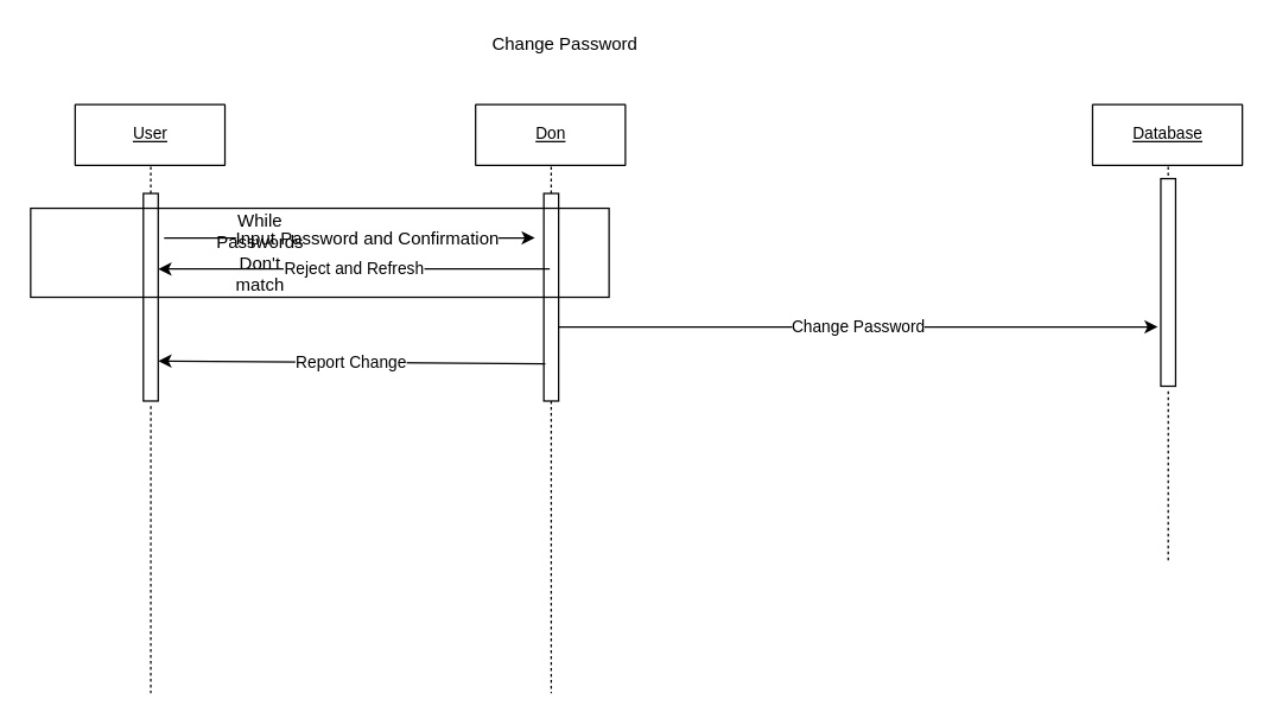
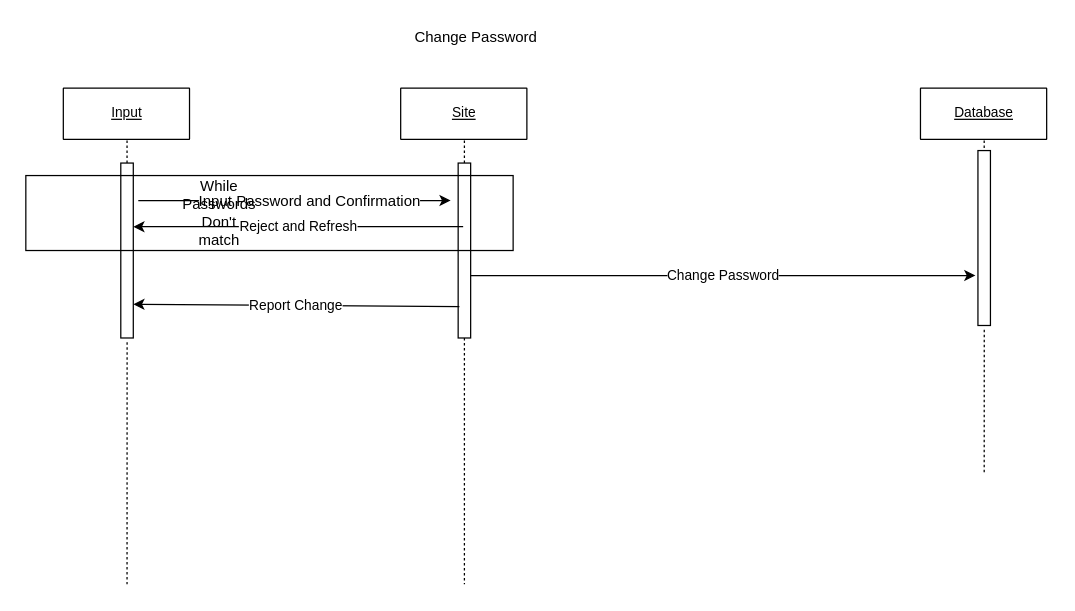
- <mxCell id="4" value="&lt;p style=&quot;align:center;margin-left:0;margin-right:0;margin-top:0px;margin-bottom:0px;text-indent:0;valign:middle;direction:ltr;&quot;&gt;&lt;font style=&quot;font-size:11px;font-family:Arial;color:#000000;direction:ltr;letter-spacing:0px;line-height:100%;opacity:1&quot;&gt;&lt;u&gt;User&lt;/u&gt;&lt;/font&gt;&lt;/p&gt;" style="text;vsdxID=3;fillColor=none;gradientColor=none;strokeColor=none;spacingTop=-3;spacingBottom=-3;spacingLeft=-3;spacingRight=-3;labelBackgroundColor=none;rounded=0;html=1;whiteSpace=wrap;verticalAlign=middle;align=center;;html=1;" parent="2" vertex="1"><mxGeometry y="-0.48" width="101.6" height="41.91" as="geometry" /></mxCell>
+ <mxCell id="4" value="&lt;p style=&quot;align:center;margin-left:0;margin-right:0;margin-top:0px;margin-bottom:0px;text-indent:0;valign:middle;direction:ltr;&quot;&gt;&lt;font style=&quot;font-size:11px;font-family:Arial;color:#000000;direction:ltr;letter-spacing:0px;line-height:100%;opacity:1&quot;&gt;&lt;u&gt;Input&lt;/u&gt;&lt;/font&gt;&lt;/p&gt;" style="text;vsdxID=3;fillColor=none;gradientColor=none;strokeColor=none;spacingTop=-3;spacingBottom=-3;spacingLeft=-3;spacingRight=-3;labelBackgroundColor=none;rounded=0;html=1;whiteSpace=wrap;verticalAlign=middle;align=center;;html=1;" parent="2" vertex="1"><mxGeometry y="-0.48" width="101.6" height="41.91" as="geometry" /></mxCell>
- <mxCell id="7" value="&lt;p style=&quot;align:center;margin-left:0;margin-right:0;margin-top:0px;margin-bottom:0px;text-indent:0;valign:middle;direction:ltr;&quot;&gt;&lt;font style=&quot;font-size:11px;font-family:Arial;color:#000000;direction:ltr;letter-spacing:0px;line-height:100%;opacity:1&quot;&gt;&lt;u&gt;Don&lt;/u&gt;&lt;/font&gt;&lt;/p&gt;" style="text;vsdxID=5;fillColor=none;gradientColor=none;strokeColor=none;spacingTop=-3;spacingBottom=-3;spacingLeft=-3;spacingRight=-3;labelBackgroundColor=none;rounded=0;html=1;whiteSpace=wrap;verticalAlign=middle;align=center;;html=1;" parent="5" vertex="1"><mxGeometry y="-0.48" width="101.6" height="41.91" as="geometry" /></mxCell>
+ <mxCell id="7" value="&lt;p style=&quot;align:center;margin-left:0;margin-right:0;margin-top:0px;margin-bottom:0px;text-indent:0;valign:middle;direction:ltr;&quot;&gt;&lt;font style=&quot;font-size:11px;font-family:Arial;color:#000000;direction:ltr;letter-spacing:0px;line-height:100%;opacity:1&quot;&gt;&lt;u&gt;Site&lt;/u&gt;&lt;/font&gt;&lt;/p&gt;" style="text;vsdxID=5;fillColor=none;gradientColor=none;strokeColor=none;spacingTop=-3;spacingBottom=-3;spacingLeft=-3;spacingRight=-3;labelBackgroundColor=none;rounded=0;html=1;whiteSpace=wrap;verticalAlign=middle;align=center;;html=1;" parent="5" vertex="1"><mxGeometry y="-0.48" width="101.6" height="41.91" as="geometry" /></mxCell>
